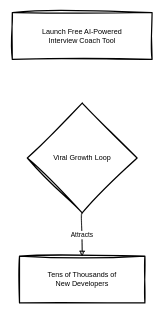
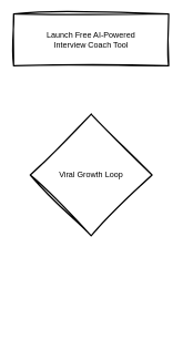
- <mxCell id="5" value="Attracts" style="curved=1;startArrow=none;endArrow=block;exitX=0.5;exitY=1;entryX=0.5;entryY=0.01;rounded=0;sketch=1;curveFitting=1;jiggle=2;" edge="1" parent="1" source="3" target="4"><mxGeometry relative="1" as="geometry"><Array as="points" /></mxGeometry></mxCell>
- <mxCell id="4" value="Tens of Thousands of&#10;New Developers" style="whiteSpace=wrap;strokeWidth=2;sketch=1;curveFitting=1;jiggle=2;" vertex="1" parent="1"><mxGeometry x="32" y="426" width="209" height="78" as="geometry" /></mxCell>
